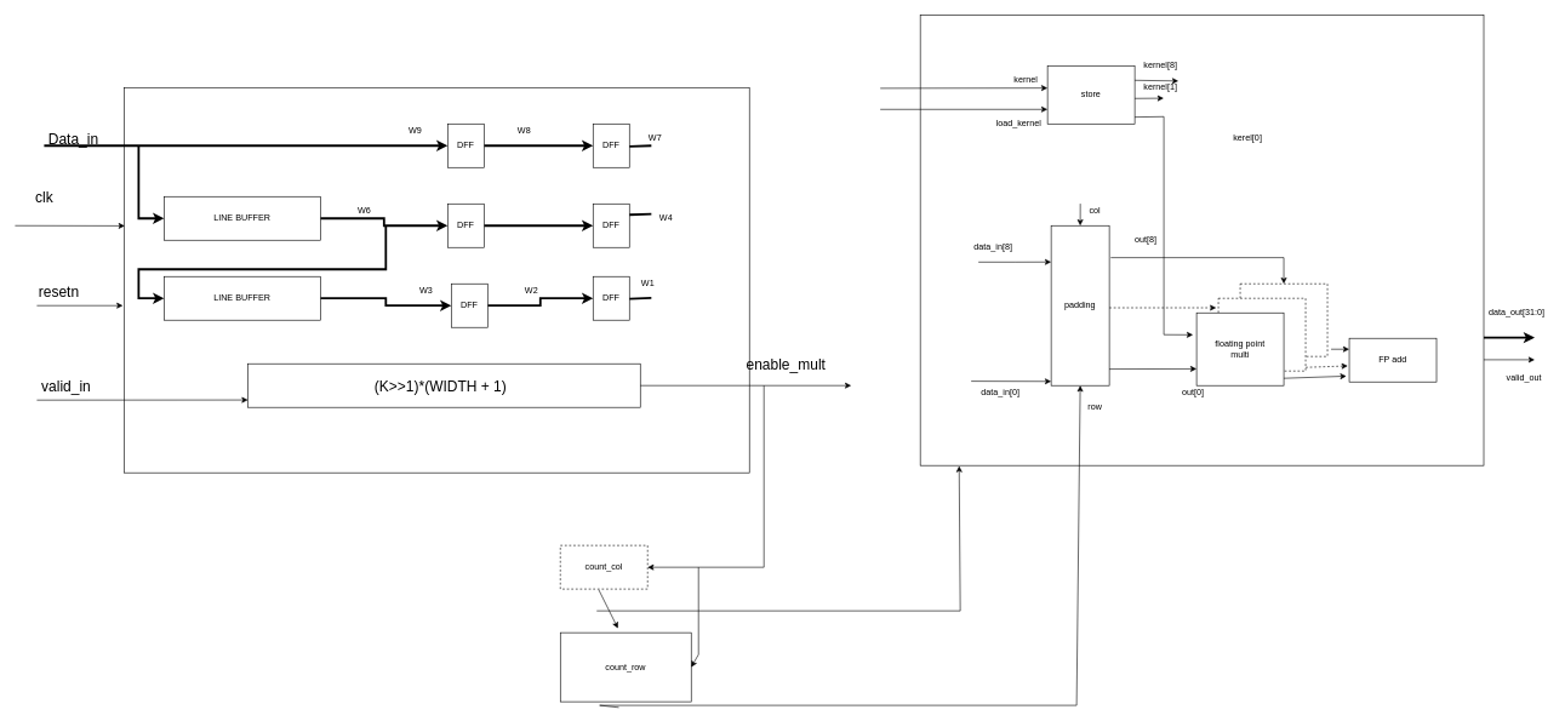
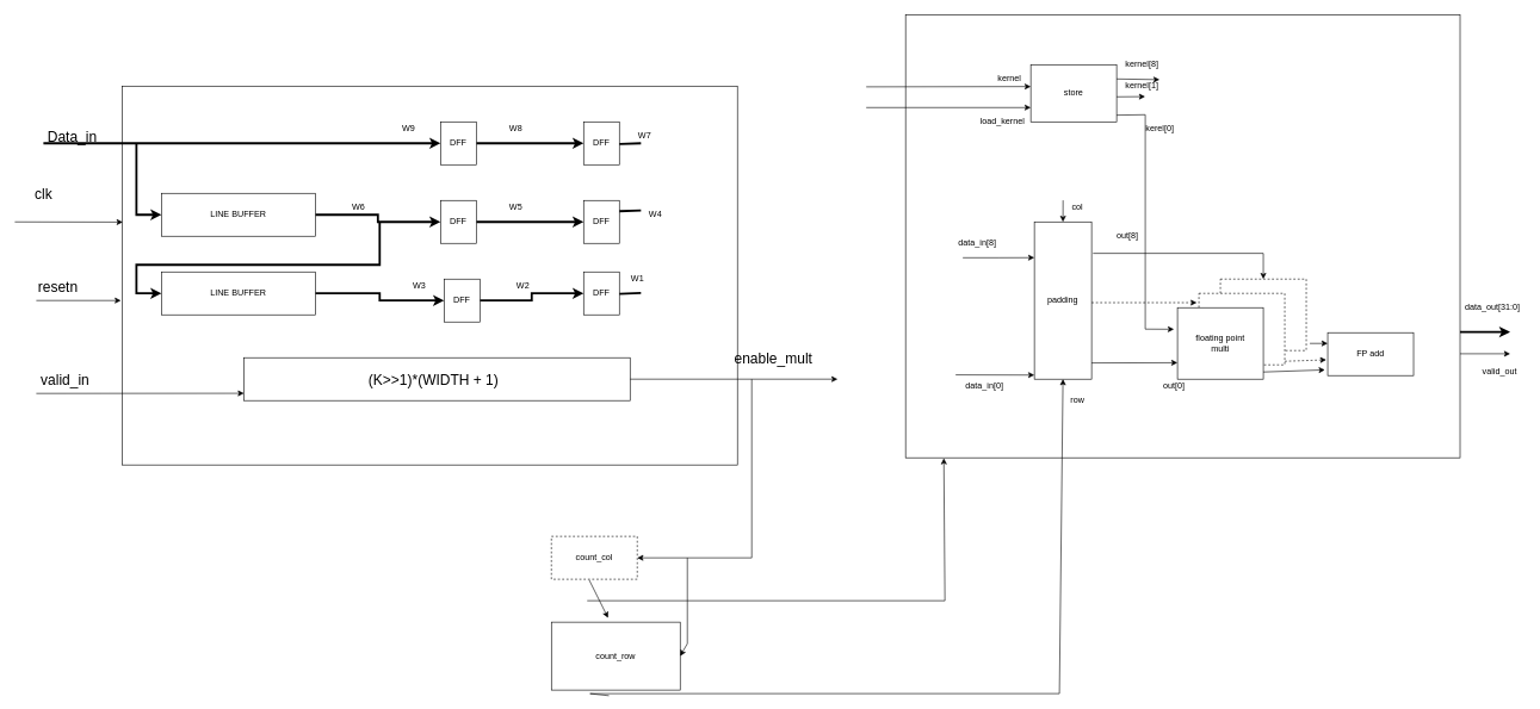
- <mxCell id="73" value="kerel[0]" style="text;html=1;align=center;verticalAlign=middle;resizable=0;points=[];autosize=1;strokeColor=none;fillColor=none;" parent="1" vertex="1"><mxGeometry x="1690" y="180" width="50" height="20" as="geometry" /></mxCell>
+ <mxCell id="73" value="kerel[0]" style="text;html=1;align=center;verticalAlign=middle;resizable=0;points=[];autosize=1;strokeColor=none;fillColor=none;" parent="1" vertex="1"><mxGeometry x="1595" y="170" width="50" height="20" as="geometry" /></mxCell>
+ <mxCell id="45" value="W5" style="text;html=1;align=center;verticalAlign=middle;resizable=0;points=[];autosize=1;strokeColor=none;fillColor=none;" parent="1" vertex="1"><mxGeometry x="705" y="280" width="30" height="20" as="geometry" /></mxCell>
